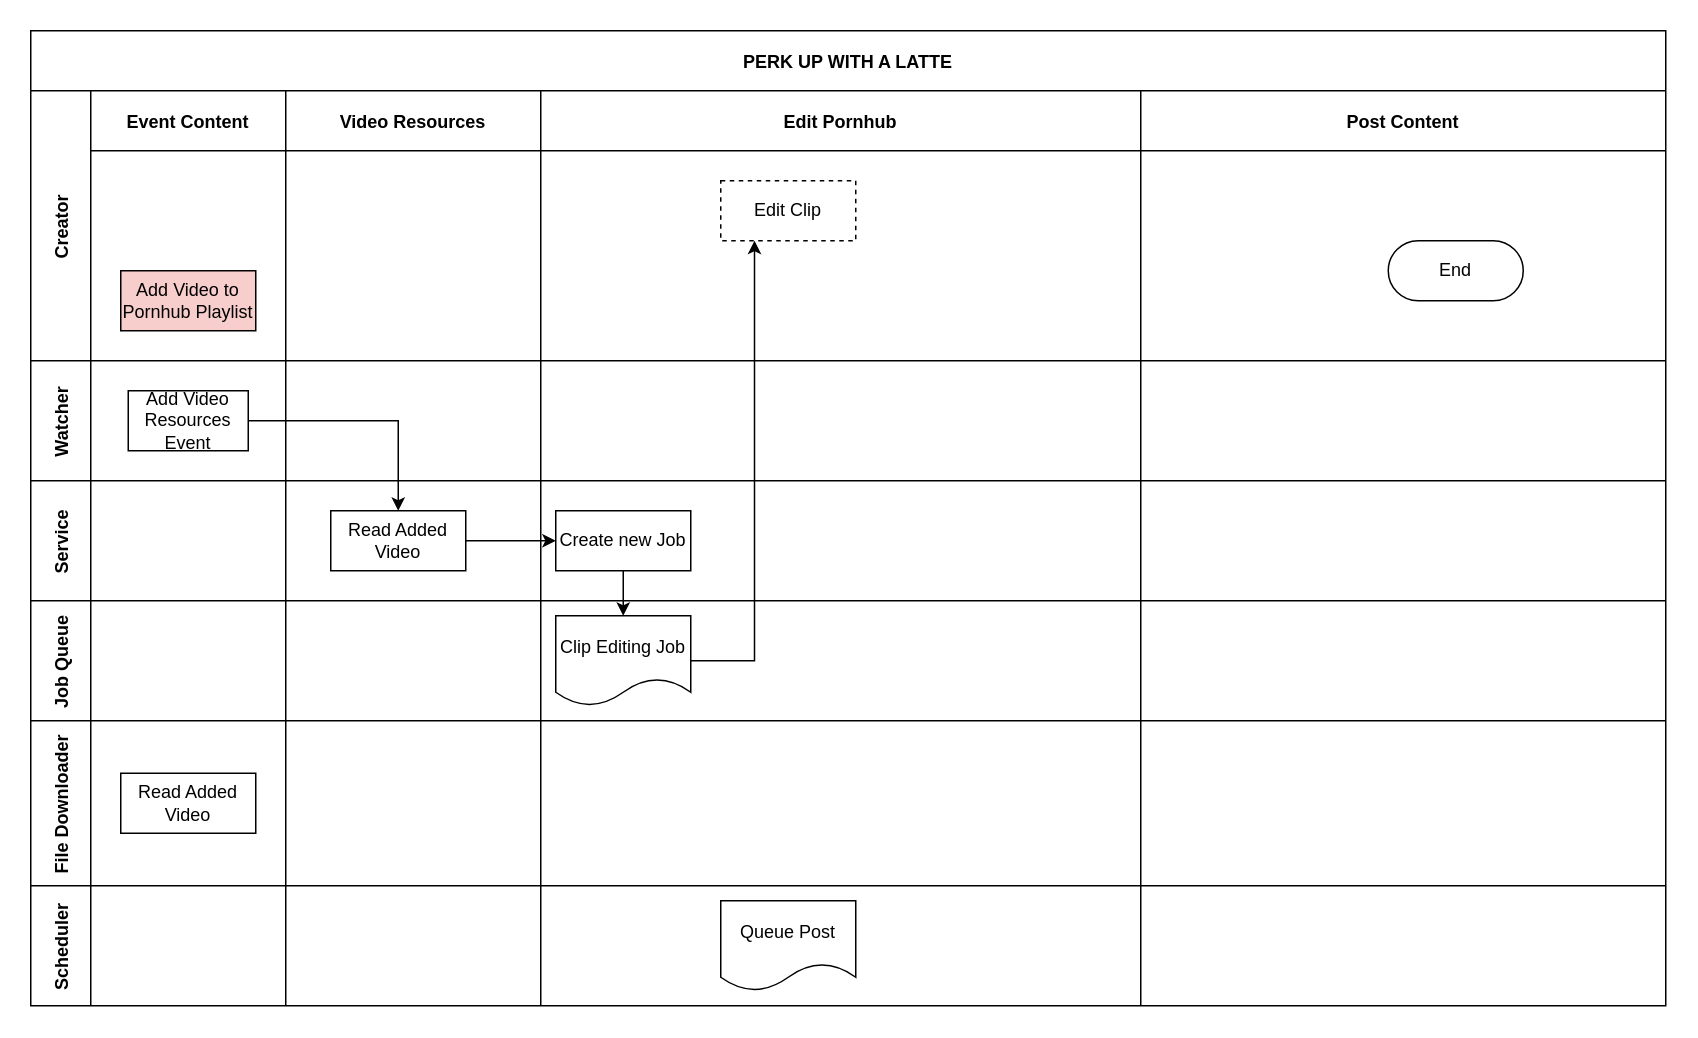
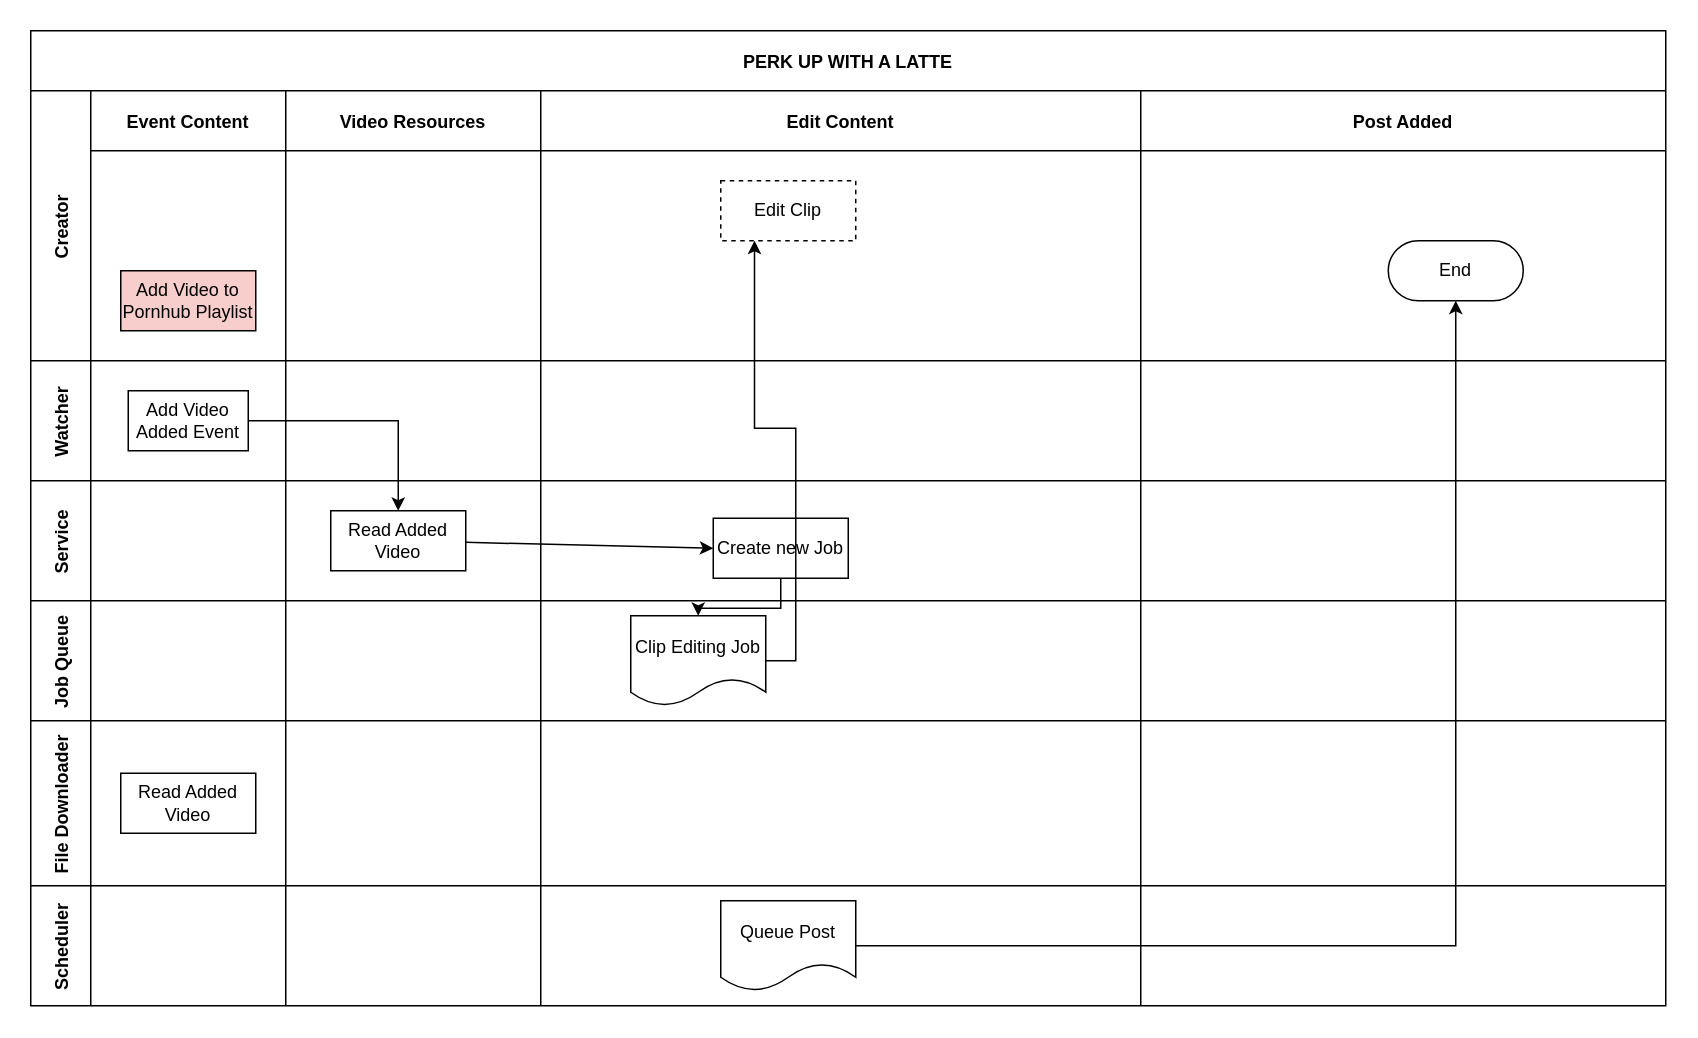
- <mxCell id="8" value="Edit Pornhub" style="swimlane;swimlaneHead=0;swimlaneBody=0;connectable=0;fillColor=none;startSize=40;collapsible=0;recursiveResize=0;expand=0;fontStyle=1;" parent="4" vertex="1"><mxGeometry x="340" width="400" height="180" as="geometry"><mxRectangle width="400" height="180" as="alternateBounds" /></mxGeometry></mxCell>
+ <mxCell id="8" value="Edit Content" style="swimlane;swimlaneHead=0;swimlaneBody=0;connectable=0;fillColor=none;startSize=40;collapsible=0;recursiveResize=0;expand=0;fontStyle=1;" parent="4" vertex="1"><mxGeometry x="340" width="400" height="180" as="geometry"><mxRectangle width="400" height="180" as="alternateBounds" /></mxGeometry></mxCell>
- <mxCell id="10" value="Post Content" style="swimlane;swimlaneHead=0;swimlaneBody=0;connectable=0;fillColor=none;startSize=40;collapsible=0;recursiveResize=0;expand=0;fontStyle=1;" parent="4" vertex="1"><mxGeometry x="740" width="350" height="180" as="geometry"><mxRectangle width="350" height="180" as="alternateBounds" /></mxGeometry></mxCell>
+ <mxCell id="10" value="Post Added" style="swimlane;swimlaneHead=0;swimlaneBody=0;connectable=0;fillColor=none;startSize=40;collapsible=0;recursiveResize=0;expand=0;fontStyle=1;" parent="4" vertex="1"><mxGeometry x="740" width="350" height="180" as="geometry"><mxRectangle width="350" height="180" as="alternateBounds" /></mxGeometry></mxCell>
- <mxCell id="14" value="Add Video Resources Event" style="whiteSpace=wrap;html=1;" parent="13" vertex="1"><mxGeometry x="25" y="20" width="80" height="40" as="geometry" /></mxCell>
+ <mxCell id="14" value="Add Video Added Event" style="whiteSpace=wrap;html=1;" parent="13" vertex="1"><mxGeometry x="25" y="20" width="80" height="40" as="geometry" /></mxCell>
- <mxCell id="23" value="Create new Job" style="rounded=0;whiteSpace=wrap;html=1;" parent="22" vertex="1"><mxGeometry x="10" y="20" width="90" height="40" as="geometry" /></mxCell>
+ <mxCell id="23" value="Create new Job" style="rounded=0;whiteSpace=wrap;html=1;" parent="22" vertex="1"><mxGeometry x="115" y="25" width="90" height="40" as="geometry" /></mxCell>
- <mxCell id="30" value="Clip Editing Job" style="shape=document;whiteSpace=wrap;html=1;boundedLbl=1;" parent="29" vertex="1"><mxGeometry x="10" y="10" width="90" height="60" as="geometry" /></mxCell>
+ <mxCell id="30" value="Clip Editing Job" style="shape=document;whiteSpace=wrap;html=1;boundedLbl=1;" parent="29" vertex="1"><mxGeometry x="60" y="10" width="90" height="60" as="geometry" /></mxCell>
+ <mxCell id="46" style="edgeStyle=orthogonalEdgeStyle;rounded=0;orthogonalLoop=1;jettySize=auto;html=1;entryX=0.5;entryY=1;entryDx=0;entryDy=0;" edge="1" parent="2" source="42" target="11"><mxGeometry relative="1" as="geometry" /></mxCell>
